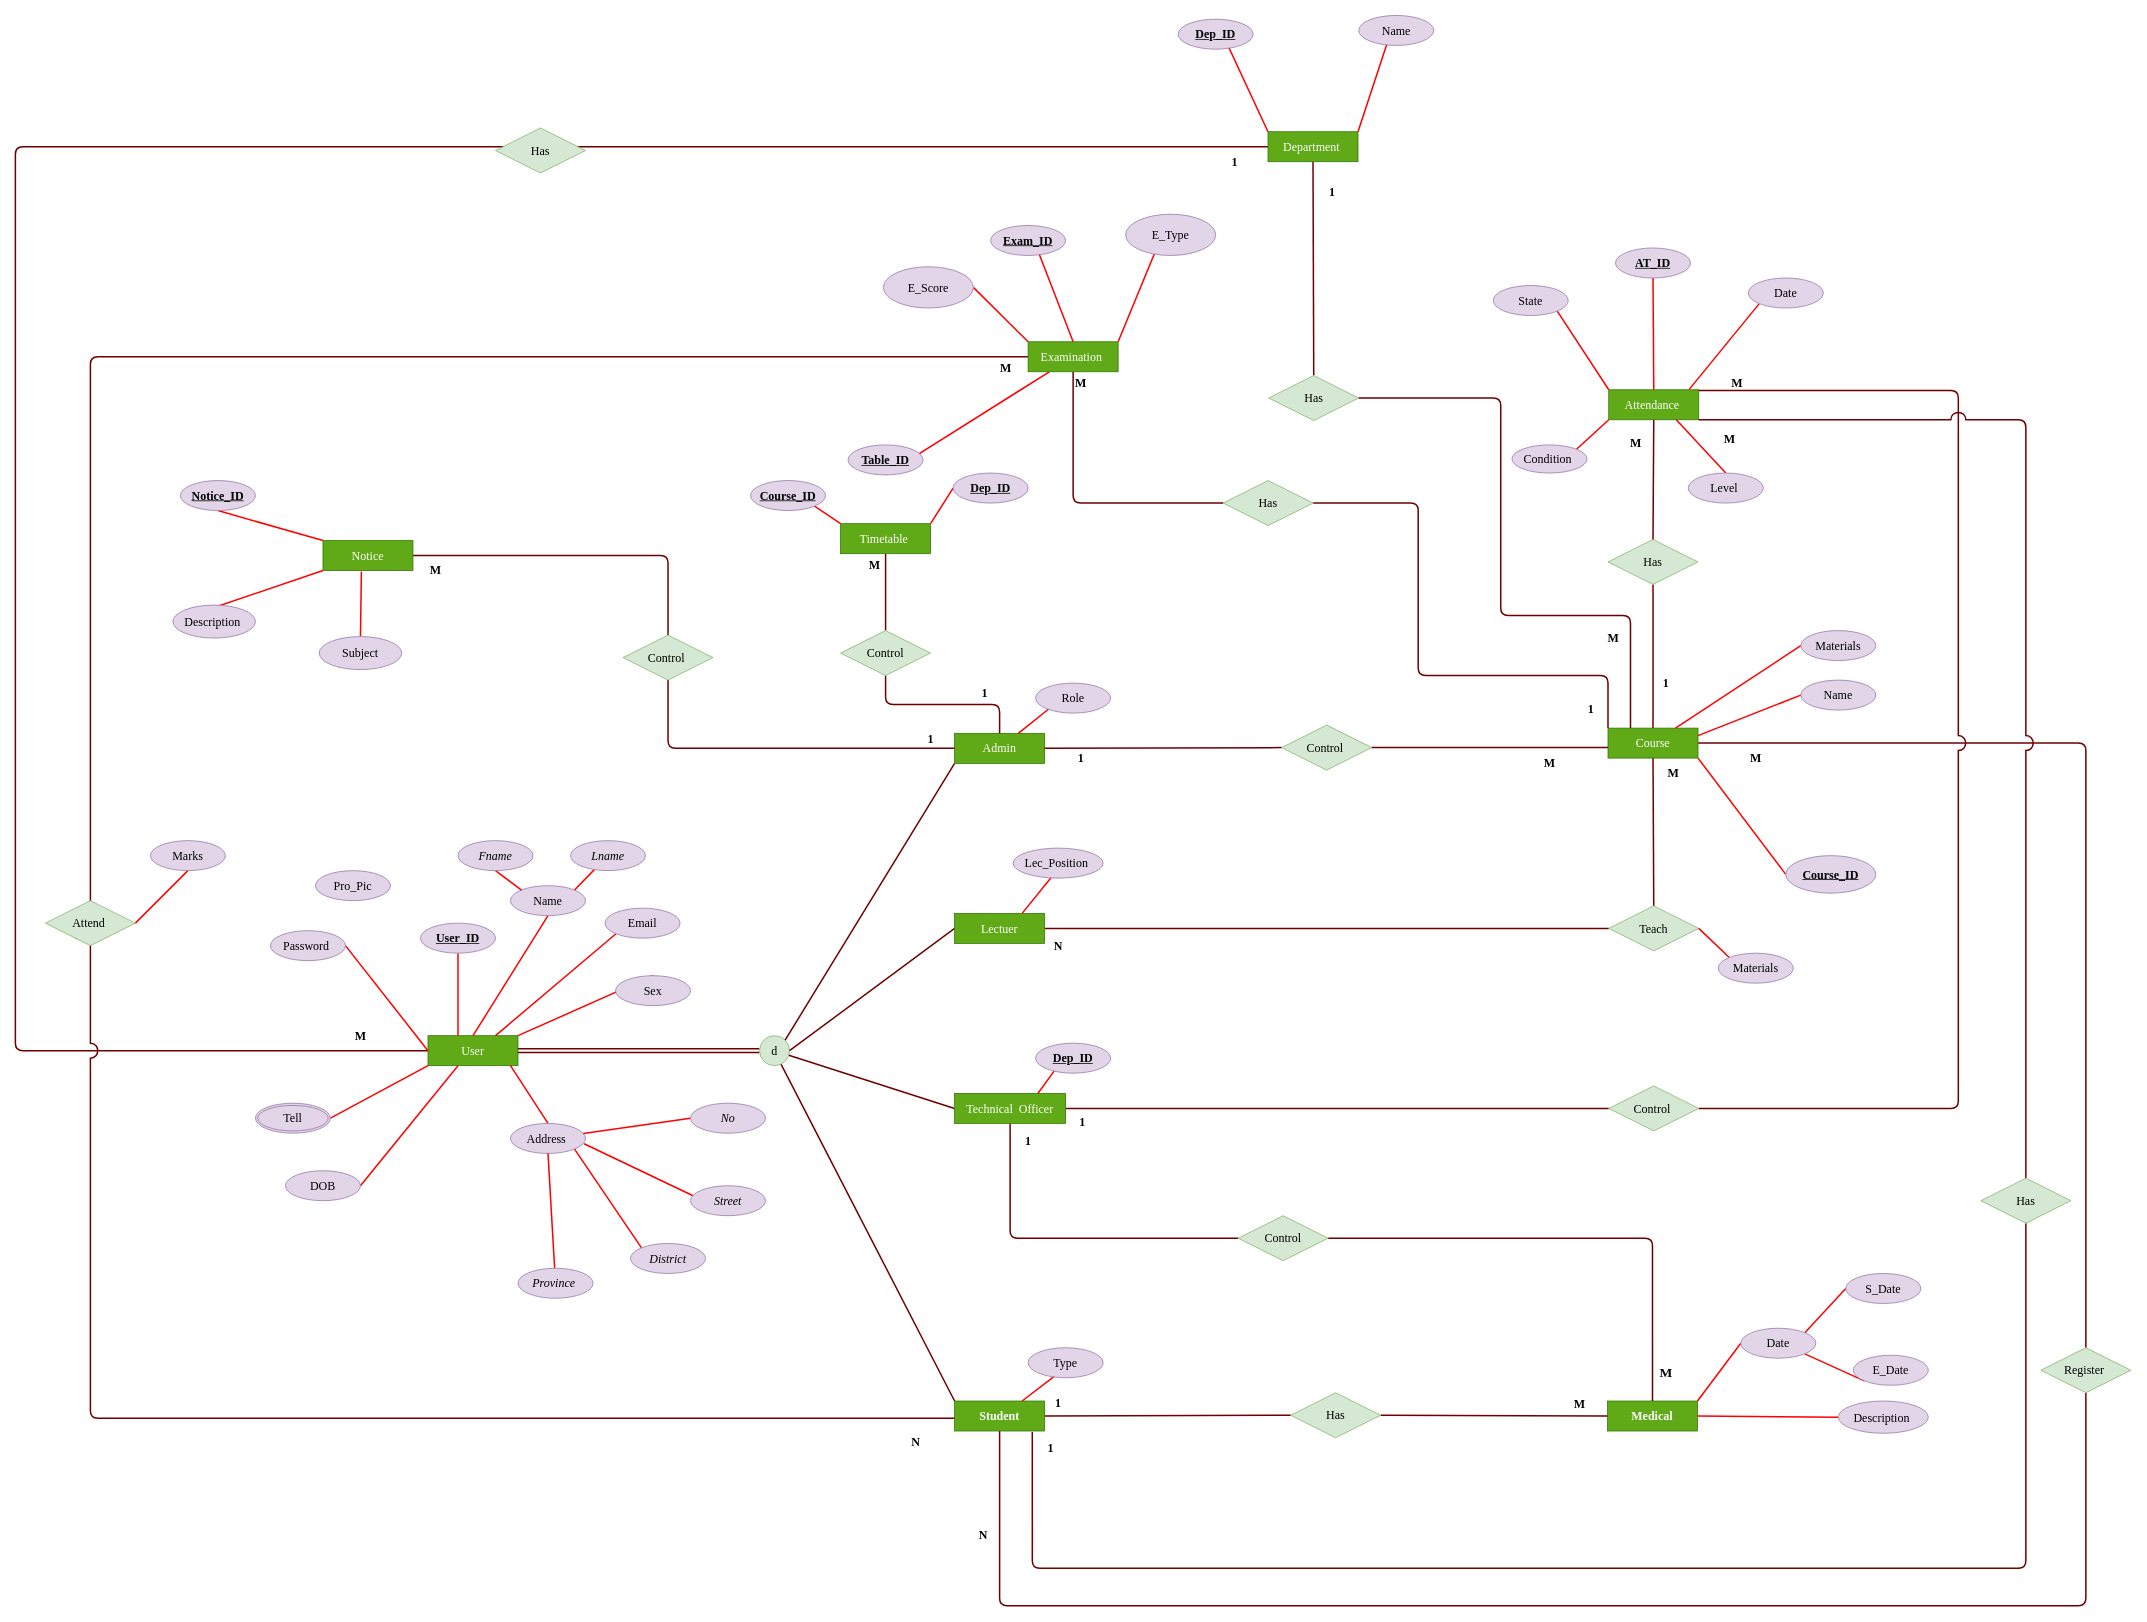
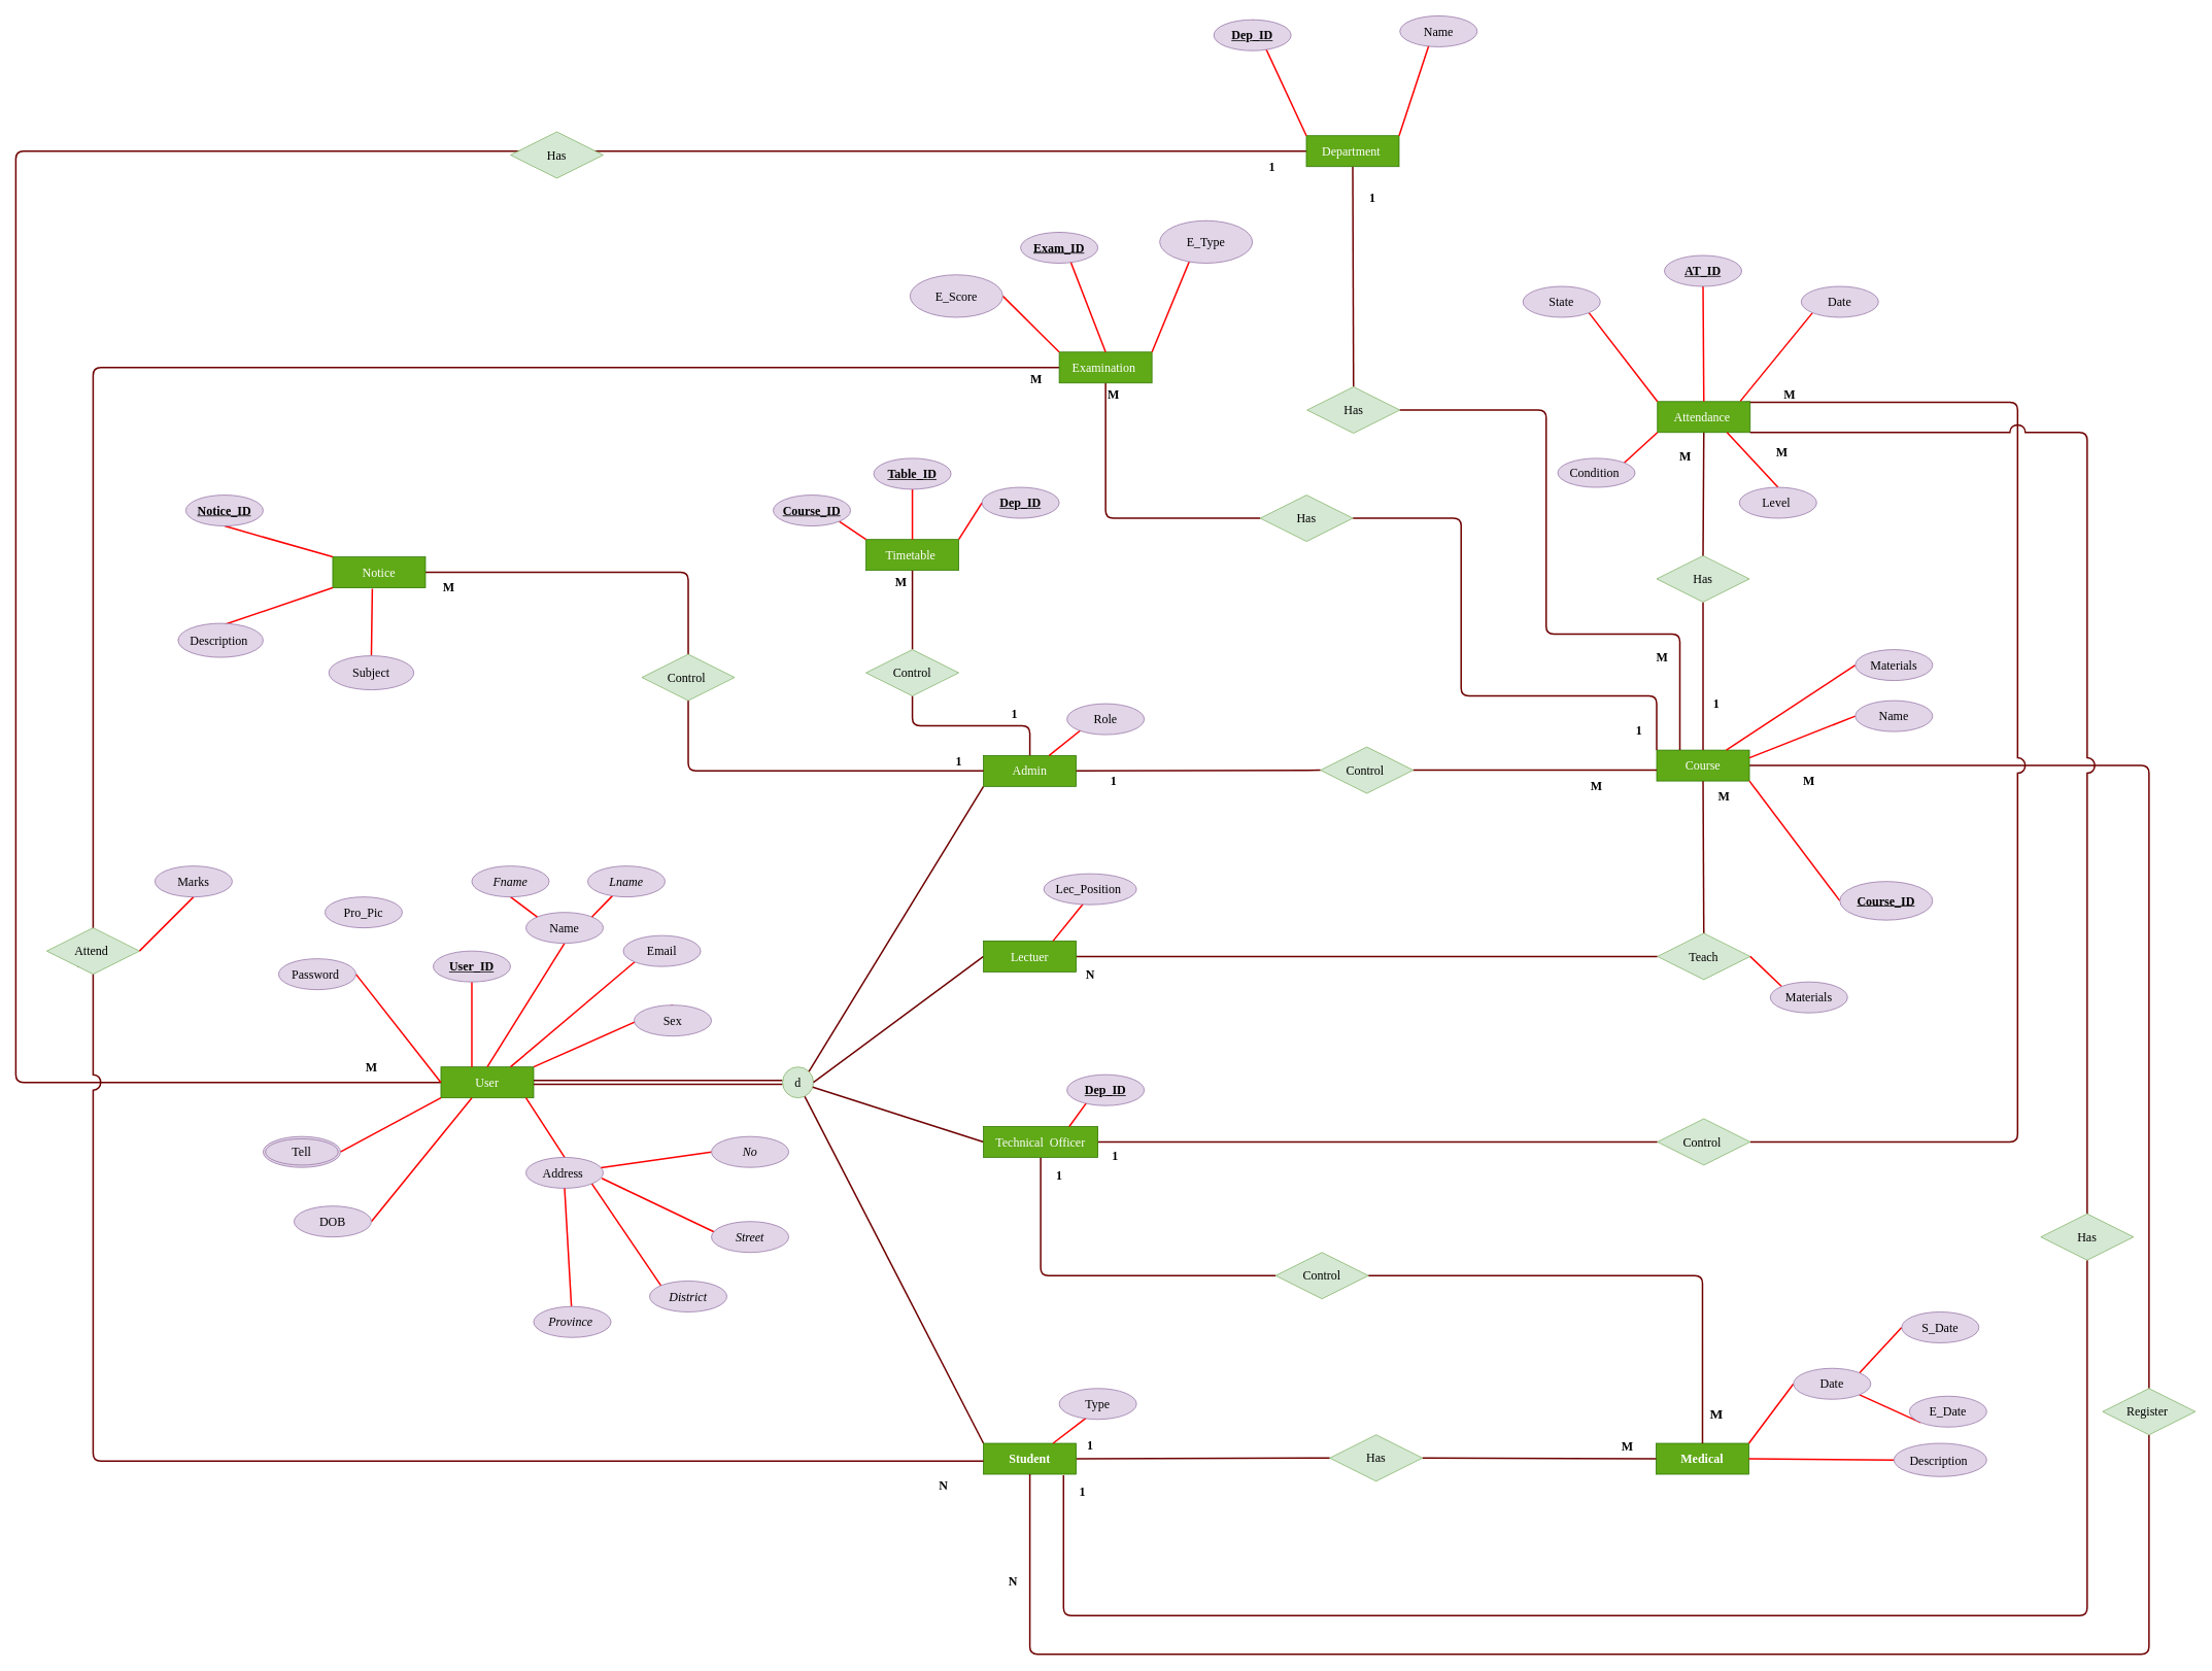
- <mxCell id="94" value="State" style="ellipse;whiteSpace=wrap;html=1;align=center;fillColor=#e1d5e7;strokeColor=#9673a6;fontStyle=0;fontFamily=Verdana;fontSize=16;" parent="1" vertex="1"><mxGeometry x="1990" y="380" width="100" height="40" as="geometry" /></mxCell>
+ <mxCell id="94" value="State" style="ellipse;whiteSpace=wrap;html=1;align=center;fillColor=#e1d5e7;strokeColor=#9673a6;fontStyle=0;fontFamily=Verdana;fontSize=16;" parent="1" vertex="1"><mxGeometry x="1970" y="370" width="100" height="40" as="geometry" /></mxCell>
- <mxCell id="66" style="rounded=1;jumpStyle=arc;jumpSize=18;orthogonalLoop=1;jettySize=auto;html=1;exitX=0.5;exitY=1;exitDx=0;exitDy=0;strokeColor=#FF0000;strokeWidth=2;fontFamily=Verdana;endArrow=none;endFill=0;fontSize=16;" parent="1" source="67" target="110" edge="1"><mxGeometry relative="1" as="geometry" /></mxCell>
+ <mxCell id="66" style="rounded=1;jumpStyle=arc;jumpSize=18;orthogonalLoop=1;jettySize=auto;html=1;exitX=0.5;exitY=1;exitDx=0;exitDy=0;entryX=0.5;entryY=0;entryDx=0;entryDy=0;strokeColor=#FF0000;strokeWidth=2;fontFamily=Verdana;endArrow=none;endFill=0;fontSize=16;" parent="1" source="67" target="63" edge="1"><mxGeometry relative="1" as="geometry" /></mxCell>
